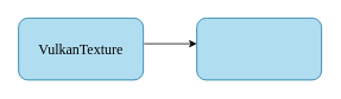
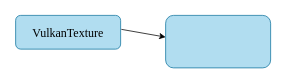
- <mxCell id="2" value="&lt;font face=&quot;Verdana&quot; style=&quot;font-size: 16px;&quot;&gt;VulkanTexture&lt;/font&gt;" style="rounded=1;whiteSpace=wrap;html=1;fillColor=#b1ddf0;strokeColor=#10739e;" vertex="1" parent="1"><mxGeometry x="20" y="20" width="140" height="70" as="geometry" /></mxCell>
+ <mxCell id="2" value="&lt;font face=&quot;Verdana&quot; style=&quot;font-size: 16px;&quot;&gt;VulkanTexture&lt;/font&gt;" style="rounded=1;whiteSpace=wrap;html=1;fillColor=#b1ddf0;strokeColor=#10739e;" vertex="1" parent="1"><mxGeometry x="20" y="20" width="140" height="45" as="geometry" /></mxCell>
